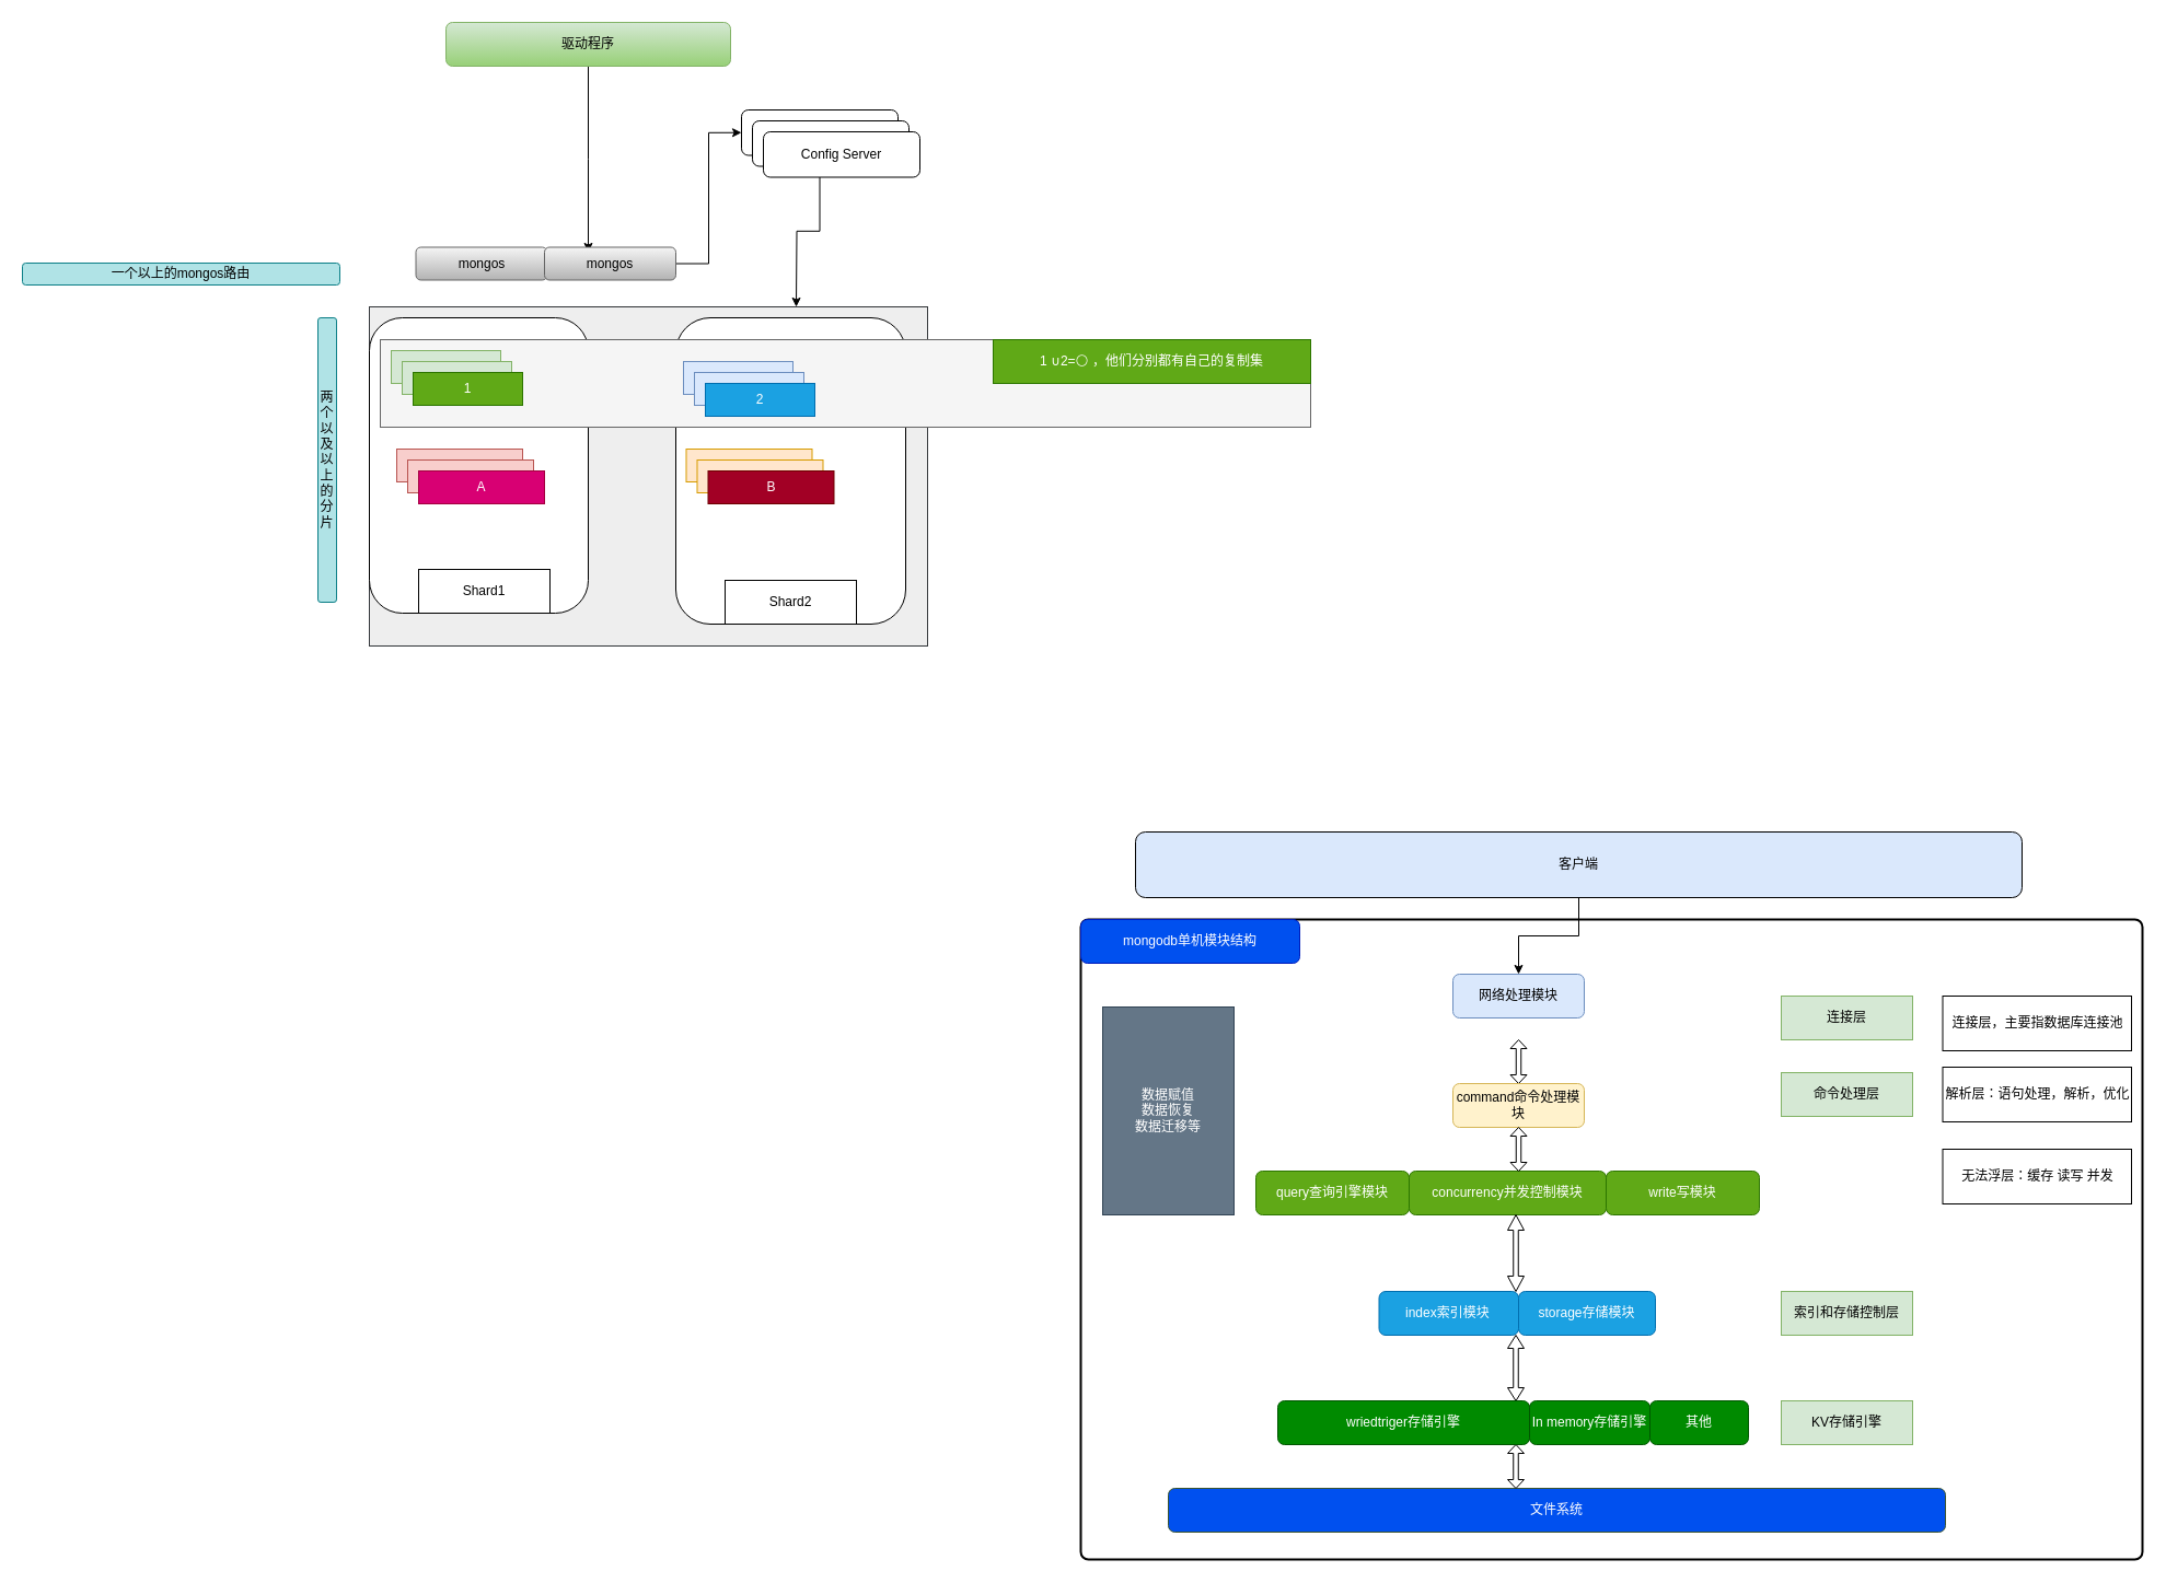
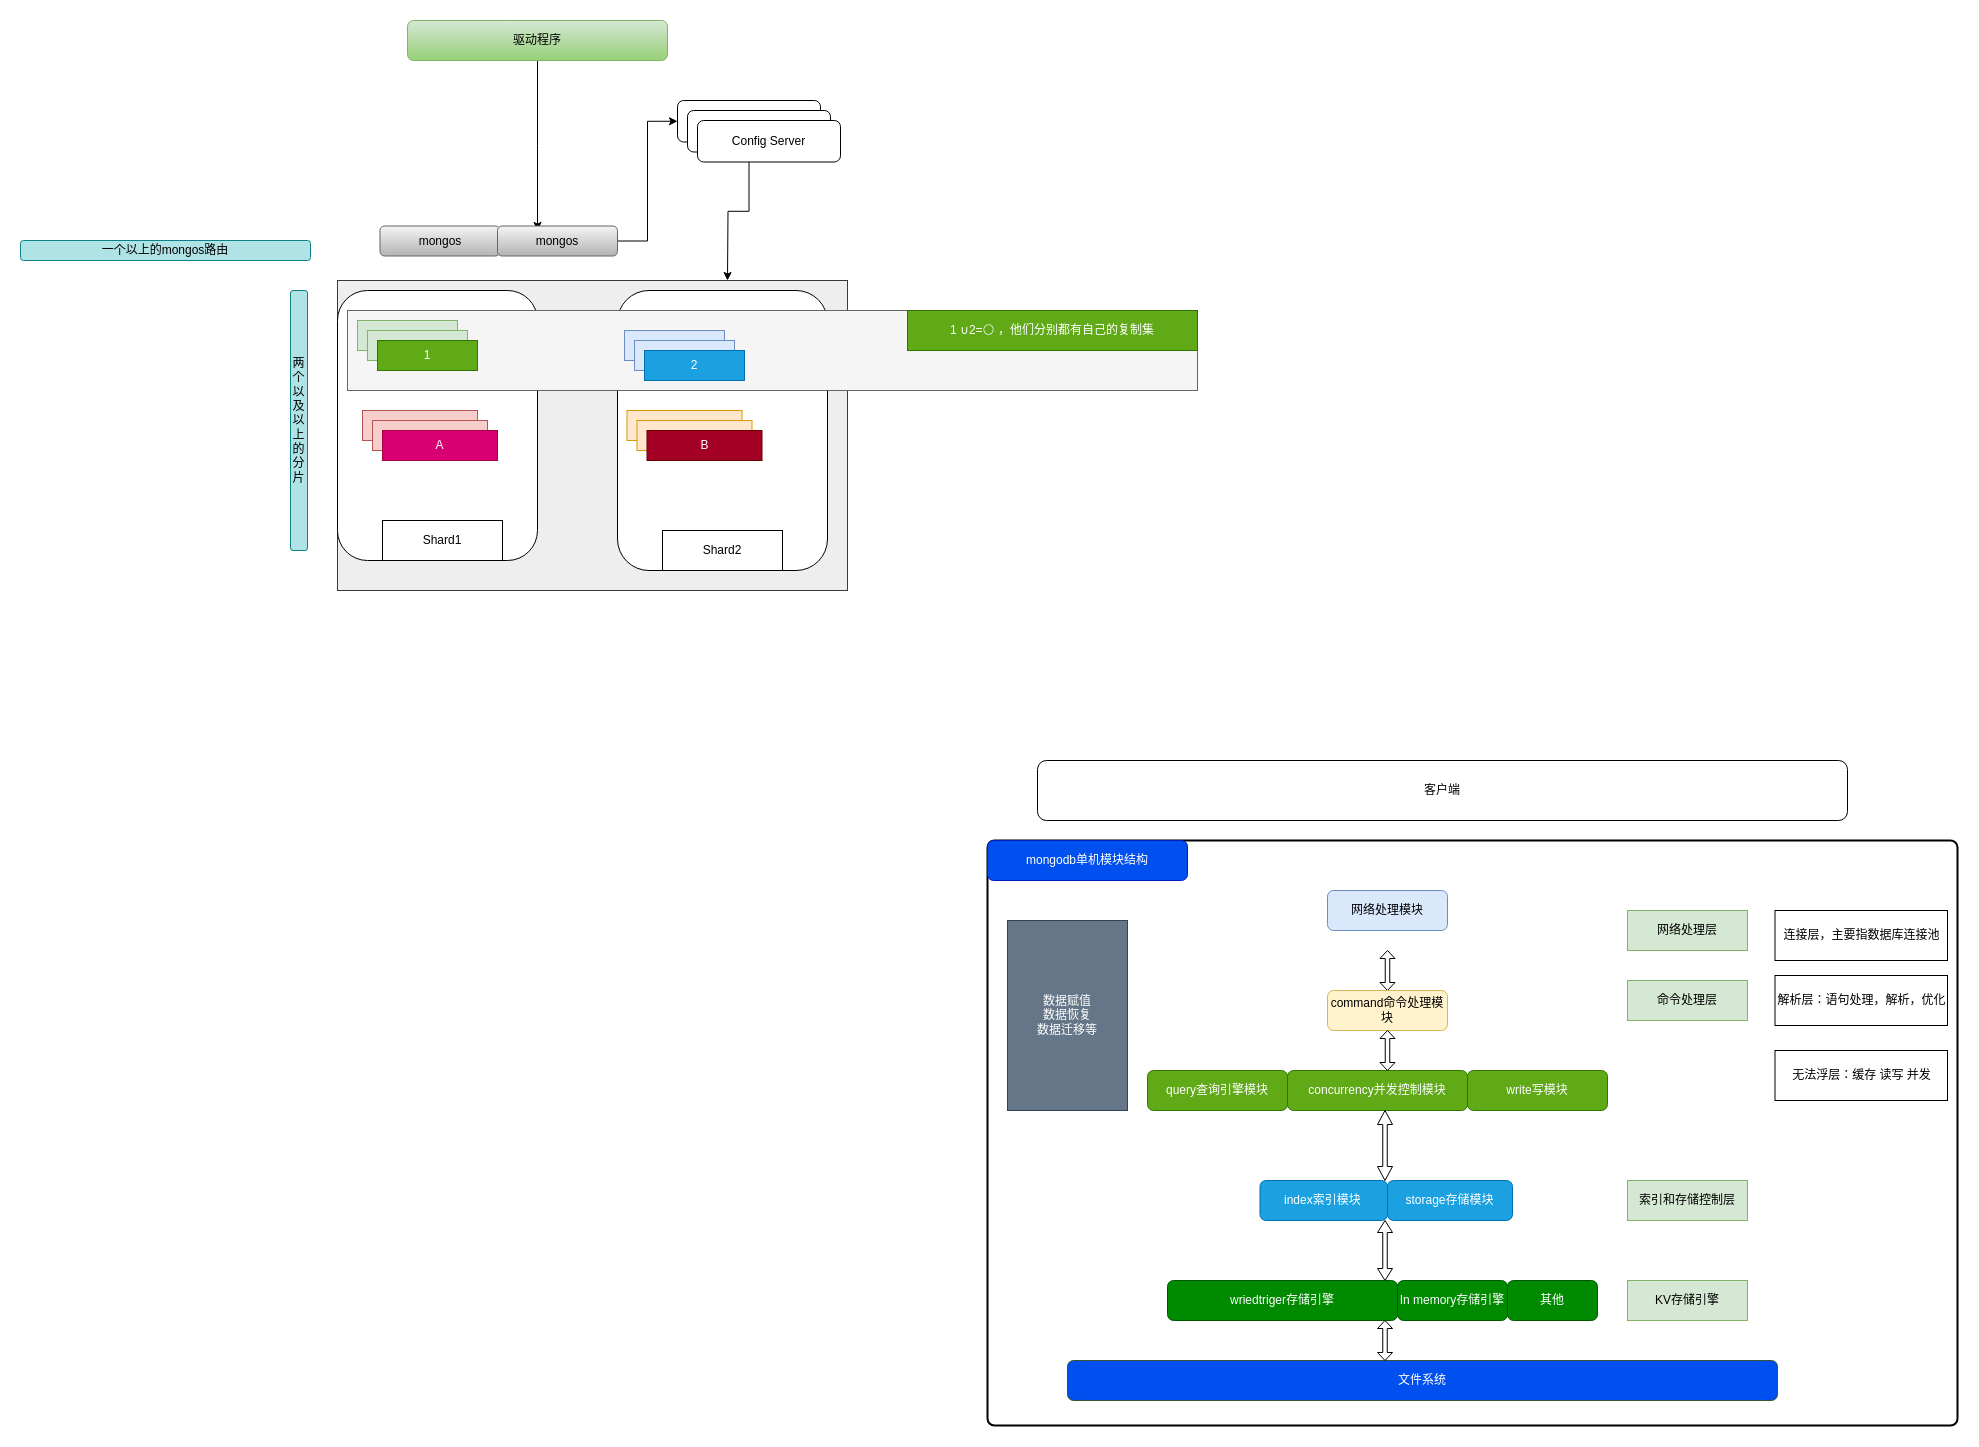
- <mxCell id="25" value="客户端&lt;br&gt;" style="rounded=1;whiteSpace=wrap;html=1;fillColor=#dae8fc;" vertex="1" parent="1"><mxGeometry x="1037" y="760" width="810" height="60" as="geometry" /></mxCell>
+ <mxCell id="25" value="客户端&lt;br&gt;" style="rounded=1;whiteSpace=wrap;html=1;" vertex="1" parent="1"><mxGeometry x="1037" y="760" width="810" height="60" as="geometry" /></mxCell>
- <mxCell id="24" value="" style="edgeStyle=orthogonalEdgeStyle;rounded=0;orthogonalLoop=1;jettySize=auto;html=1;" edge="1" parent="1" source="25" target="12"><mxGeometry relative="1" as="geometry" /></mxCell>
- <mxCell id="7" value="连接层" style="rounded=0;whiteSpace=wrap;html=1;fillColor=#d5e8d4;strokeColor=#82b366;" vertex="1" parent="1"><mxGeometry x="1627" y="910" width="120" height="40" as="geometry" /></mxCell>
+ <mxCell id="7" value="网络处理层" style="rounded=0;whiteSpace=wrap;html=1;fillColor=#d5e8d4;strokeColor=#82b366;" vertex="1" parent="1"><mxGeometry x="1627" y="910" width="120" height="40" as="geometry" /></mxCell>
